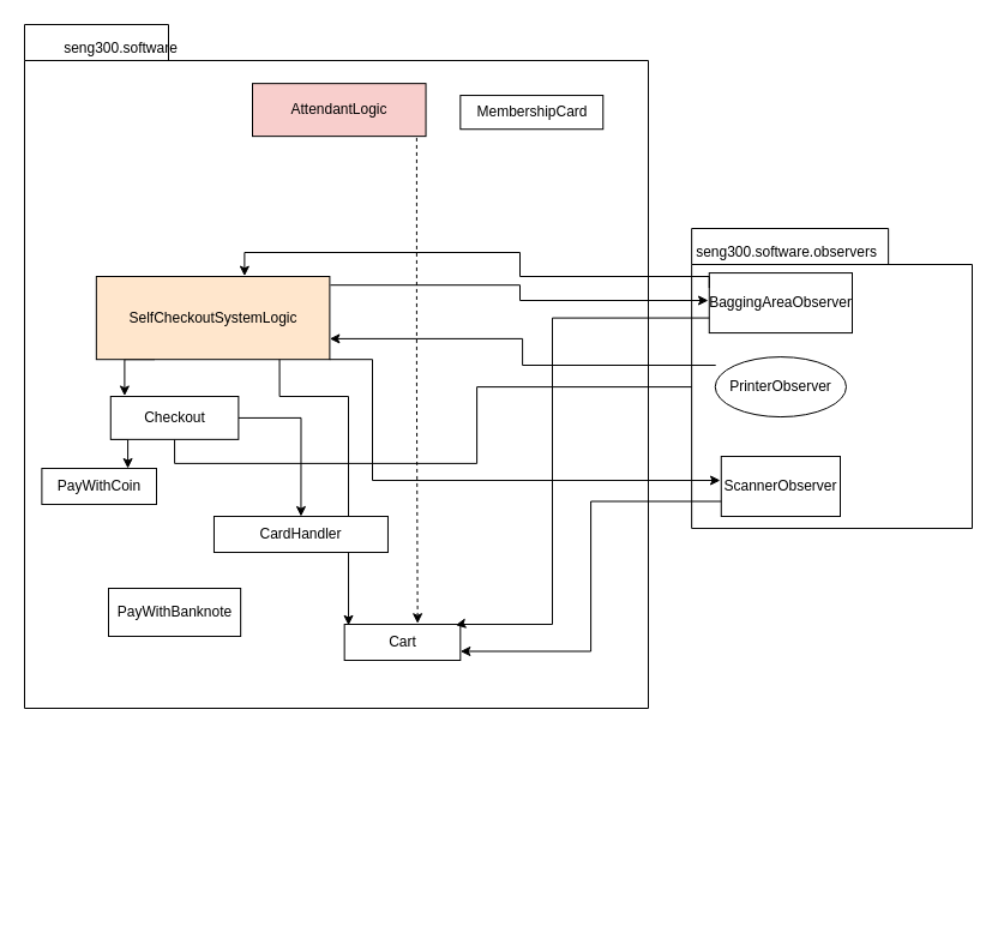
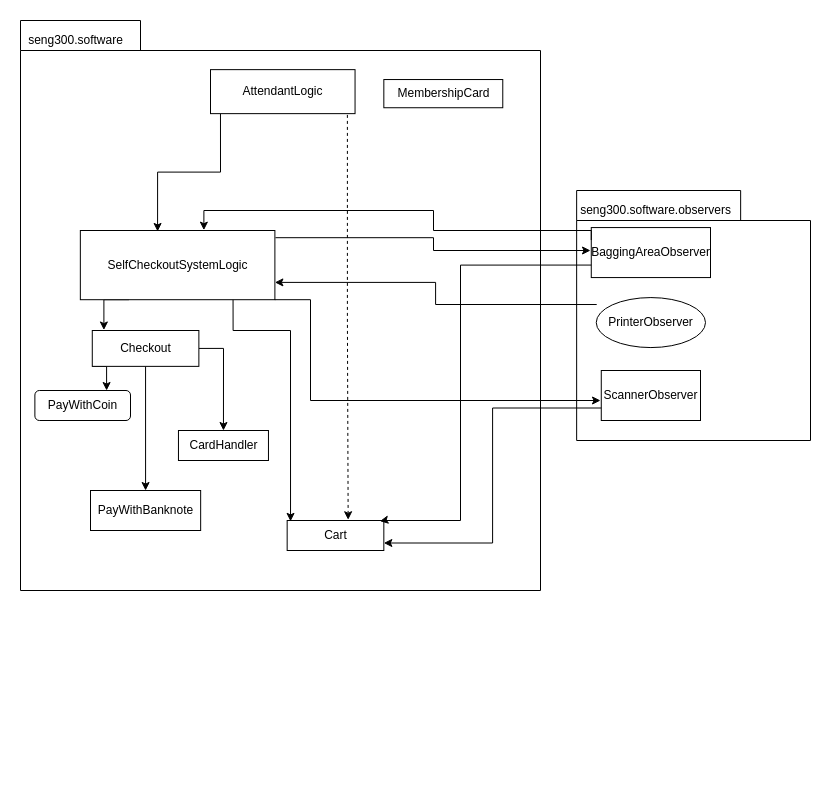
- <mxCell id="4" value="seng300.software" style="text;html=1;align=center;verticalAlign=middle;resizable=0;points=[];autosize=1;strokeColor=none;fillColor=none;" vertex="1" parent="2"><mxGeometry x="25" y="10" width="110" height="20" as="geometry" /></mxCell>
+ <mxCell id="4" value="seng300.software" style="text;html=1;align=center;verticalAlign=middle;resizable=0;points=[];autosize=1;strokeColor=none;fillColor=none;" vertex="1" parent="2"><mxGeometry y="10" width="110" height="20" as="geometry" /></mxCell>
- <mxCell id="8" value="AttendantLogic" style="html=1;fillColor=#f8cecc;" vertex="1" parent="2"><mxGeometry x="190" y="49.14" width="144.55" height="44" as="geometry" /></mxCell>
+ <mxCell id="8" value="AttendantLogic" style="html=1;" vertex="1" parent="2"><mxGeometry x="190" y="49.14" width="144.55" height="44" as="geometry" /></mxCell>
+ <mxCell id="6" style="edgeStyle=orthogonalEdgeStyle;rounded=0;orthogonalLoop=1;jettySize=auto;html=1;exitX=0.069;exitY=1;exitDx=0;exitDy=0;entryX=0.397;entryY=0.014;entryDx=0;entryDy=0;entryPerimeter=0;exitPerimeter=0;" edge="1" parent="2" source="8" target="11"><mxGeometry relative="1" as="geometry" /></mxCell>
- <mxCell id="11" value="SelfCheckoutSystemLogic" style="html=1;fillColor=#ffe6cc;" vertex="1" parent="2"><mxGeometry x="59.84" y="210" width="194.55" height="69.2" as="geometry" /></mxCell>
+ <mxCell id="11" value="SelfCheckoutSystemLogic" style="html=1;" vertex="1" parent="2"><mxGeometry x="59.84" y="210" width="194.55" height="69.2" as="geometry" /></mxCell>
- <mxCell id="13" style="edgeStyle=orthogonalEdgeStyle;rounded=0;orthogonalLoop=1;jettySize=auto;html=1;exitX=0.5;exitY=1;exitDx=0;exitDy=0;" edge="1" parent="2" source="15" target="23"><mxGeometry relative="1" as="geometry" /></mxCell>
+ <mxCell id="13" style="edgeStyle=orthogonalEdgeStyle;rounded=0;orthogonalLoop=1;jettySize=auto;html=1;exitX=0.5;exitY=1;exitDx=0;exitDy=0;entryX=0.5;entryY=0;entryDx=0;entryDy=0;" edge="1" parent="2" source="15" target="17"><mxGeometry relative="1" as="geometry" /></mxCell>
- <mxCell id="19" value="PayWithCoin" style="html=1;" vertex="1" parent="2"><mxGeometry x="14.39" y="370" width="95.61" height="30" as="geometry" /></mxCell>
+ <mxCell id="19" value="PayWithCoin" style="html=1;rounded=1;" vertex="1" parent="2"><mxGeometry x="14.39" y="370" width="95.61" height="30" as="geometry" /></mxCell>
- <mxCell id="24" value="ScannerObserver" style="html=1;" vertex="1" parent="20"><mxGeometry x="30.77" y="190" width="99.23" height="50" as="geometry" /></mxCell>
+ <mxCell id="24" value="ScannerObserver" style="html=1;" vertex="1" parent="20"><mxGeometry x="30.77" y="180" width="99.23" height="50" as="geometry" /></mxCell>
- <mxCell id="18" value="CardHandler" style="html=1;" vertex="1" parent="2"><mxGeometry x="157.96" y="410" width="145" height="30" as="geometry" /></mxCell>
+ <mxCell id="18" value="CardHandler" style="html=1;" vertex="1" parent="2"><mxGeometry x="157.96" y="410" width="90" height="30" as="geometry" /></mxCell>
